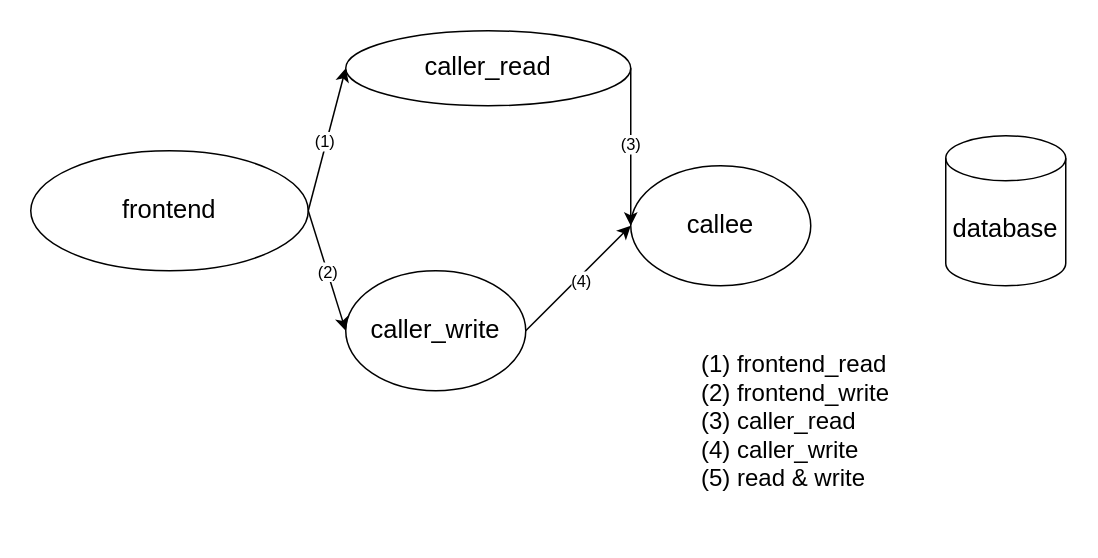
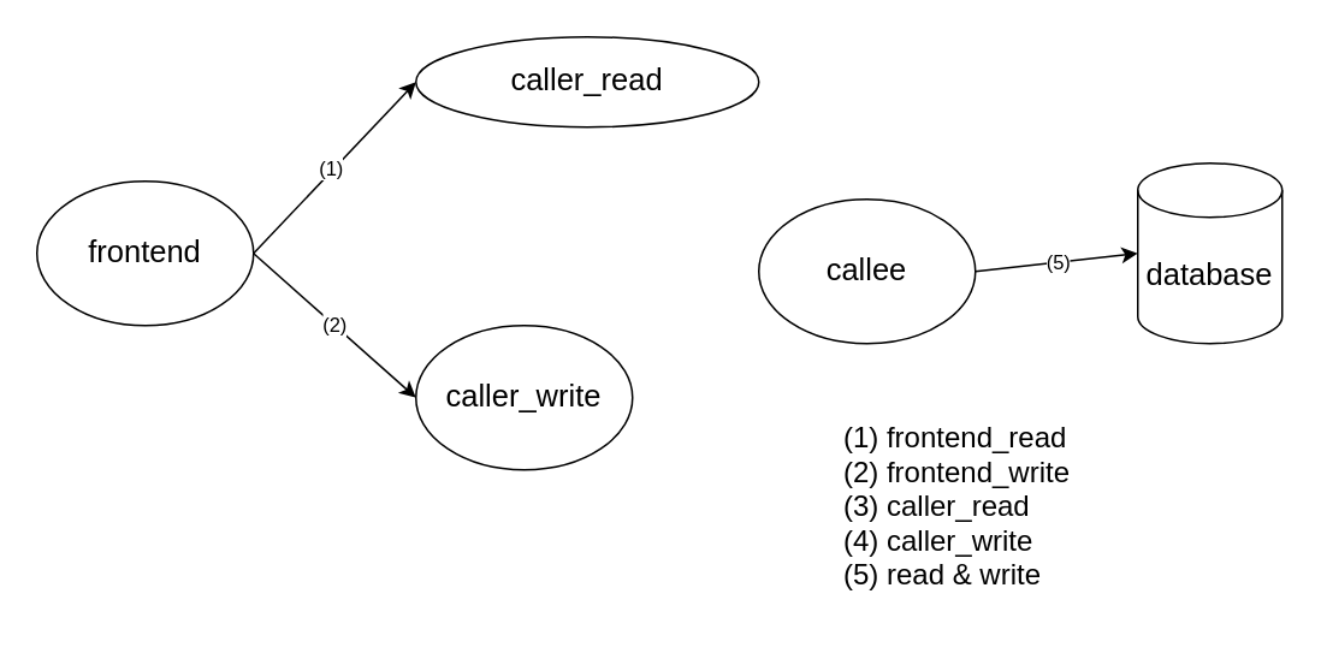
- <mxCell id="13" value="" style="endArrow=classic;html=1;rounded=0;entryX=0;entryY=0.5;entryDx=0;entryDy=0;exitX=1;exitY=0.5;exitDx=0;exitDy=0;" parent="1" source="3" target="5" edge="1"><mxGeometry width="50" height="50" relative="1" as="geometry"><mxPoint x="150" y="140" as="sourcePoint" /><mxPoint x="260" y="90" as="targetPoint" /></mxGeometry></mxCell>
- <mxCell id="14" value="(3)" style="edgeLabel;html=1;align=center;verticalAlign=middle;resizable=0;points=[];" parent="13" vertex="1" connectable="0"><mxGeometry x="-0.045" y="-1" relative="1" as="geometry"><mxPoint as="offset" /></mxGeometry></mxCell>
- <mxCell id="2" value="&lt;font style=&quot;font-size: 17px;&quot;&gt;frontend&lt;/font&gt;" style="ellipse;whiteSpace=wrap;html=1;" parent="1" vertex="1"><mxGeometry x="20" y="100" width="185" height="80" as="geometry" /></mxCell>
+ <mxCell id="2" value="&lt;font style=&quot;font-size: 17px;&quot;&gt;frontend&lt;/font&gt;" style="ellipse;whiteSpace=wrap;html=1;" parent="1" vertex="1"><mxGeometry x="20" y="100" width="120" height="80" as="geometry" /></mxCell>
+ <mxCell id="15" value="" style="endArrow=classic;html=1;rounded=0;entryX=0;entryY=0.5;entryDx=0;entryDy=0;exitX=1;exitY=0.5;exitDx=0;exitDy=0;entryPerimeter=0;" parent="1" source="5" target="6" edge="1"><mxGeometry width="50" height="50" relative="1" as="geometry"><mxPoint x="160" y="150" as="sourcePoint" /><mxPoint x="270" y="100" as="targetPoint" /></mxGeometry></mxCell>
+ <mxCell id="16" value="(5)" style="edgeLabel;html=1;align=center;verticalAlign=middle;resizable=0;points=[];" parent="15" vertex="1" connectable="0"><mxGeometry x="0.12" y="-2" relative="1" as="geometry"><mxPoint x="-5" y="-2" as="offset" /></mxGeometry></mxCell>
- <mxCell id="11" value="" style="endArrow=classic;html=1;rounded=0;entryX=0;entryY=0.5;entryDx=0;entryDy=0;exitX=1;exitY=0.5;exitDx=0;exitDy=0;" parent="1" source="4" target="5" edge="1"><mxGeometry width="50" height="50" relative="1" as="geometry"><mxPoint x="140" y="130" as="sourcePoint" /><mxPoint x="250" y="80" as="targetPoint" /></mxGeometry></mxCell>
- <mxCell id="12" value="(4)" style="edgeLabel;html=1;align=center;verticalAlign=middle;resizable=0;points=[];" parent="11" vertex="1" connectable="0"><mxGeometry x="-0.01" y="-2" relative="1" as="geometry"><mxPoint as="offset" /></mxGeometry></mxCell>
